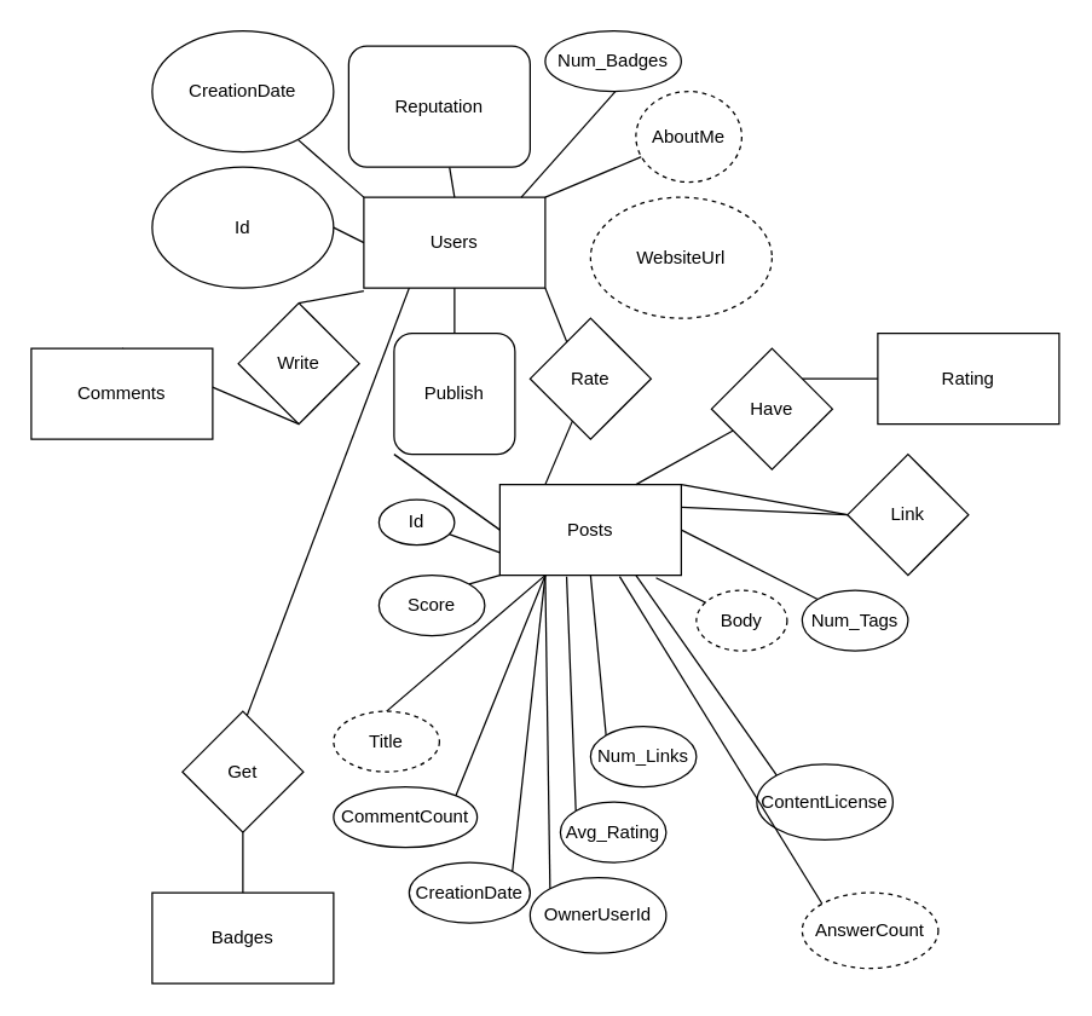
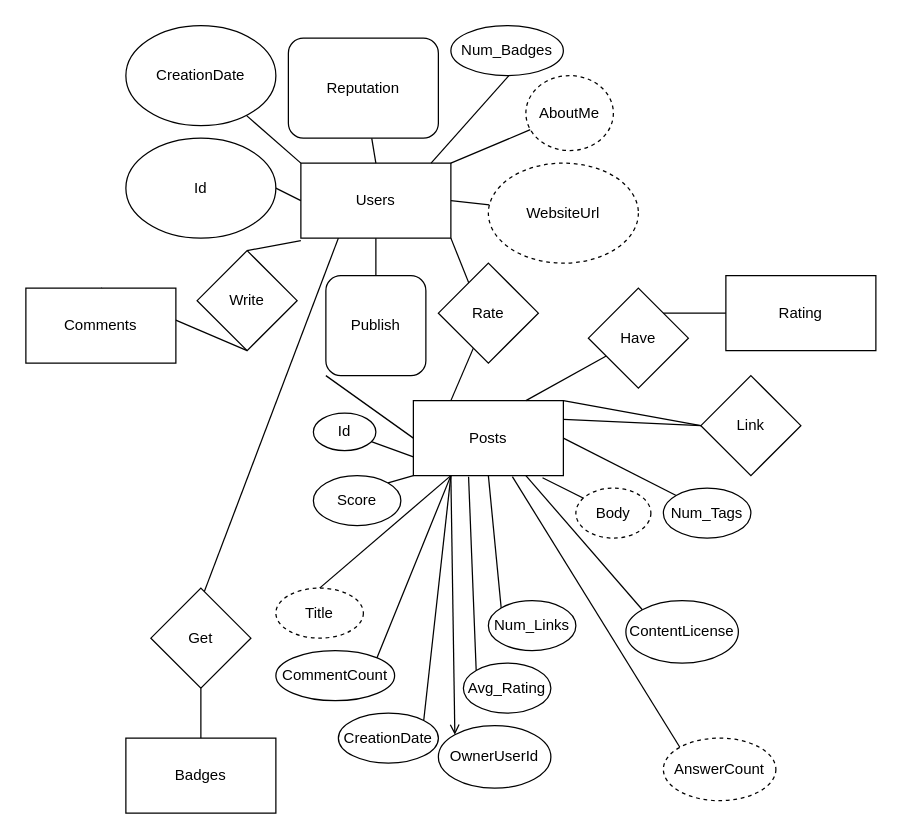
+ <mxCell id="11" value="" style="endArrow=none;html=1;rounded=0;exitX=1;exitY=0.5;exitDx=0;exitDy=0;" edge="1" parent="1" source="2" target="12"><mxGeometry width="50" height="50" relative="1" as="geometry"><mxPoint x="420" y="170" as="sourcePoint" /><mxPoint x="470" y="120" as="targetPoint" /></mxGeometry></mxCell>
- <mxCell id="44" value="ContentLicense" style="ellipse;whiteSpace=wrap;html=1;" vertex="1" parent="1"><mxGeometry x="500" y="505" width="90" height="50" as="geometry" /></mxCell>
+ <mxCell id="44" value="ContentLicense" style="ellipse;whiteSpace=wrap;html=1;" vertex="1" parent="1"><mxGeometry x="500" y="480" width="90" height="50" as="geometry" /></mxCell>
- <mxCell id="51" value="" style="endArrow=none;html=1;rounded=0;exitX=0.25;exitY=1;exitDx=0;exitDy=0;entryX=0;entryY=0;entryDx=0;entryDy=0;" edge="1" parent="1" target="52" source="19"><mxGeometry width="50" height="50" relative="1" as="geometry"><mxPoint x="450" y="580" as="sourcePoint" /><mxPoint x="400.632" y="623.448" as="targetPoint" /></mxGeometry></mxCell>
+ <mxCell id="51" value="" style="endArrow=open;html=1;rounded=0;exitX=0.25;exitY=1;exitDx=0;exitDy=0;entryX=0;entryY=0;entryDx=0;entryDy=0;" edge="1" parent="1" target="52" source="19"><mxGeometry width="50" height="50" relative="1" as="geometry"><mxPoint x="450" y="580" as="sourcePoint" /><mxPoint x="400.632" y="623.448" as="targetPoint" /></mxGeometry></mxCell>
